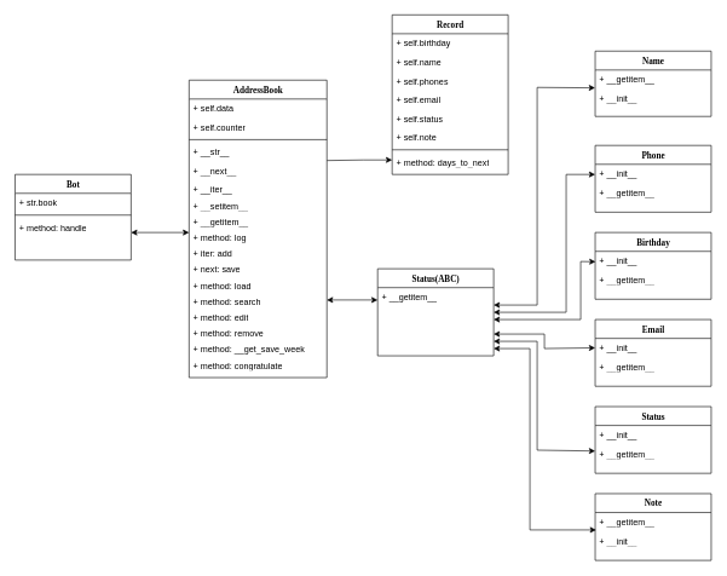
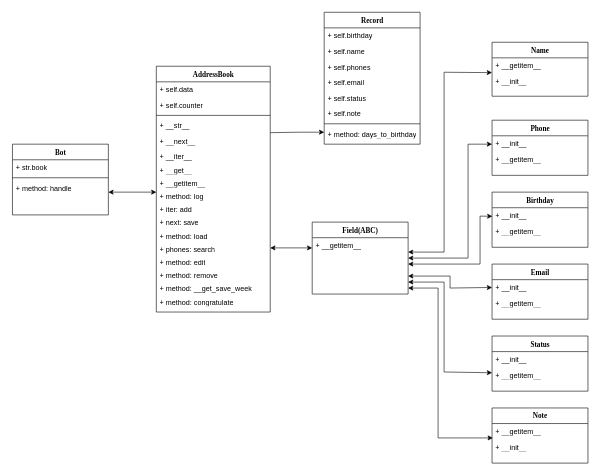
- <mxCell id="36" value="+ method:&amp;nbsp;days_to_next" style="text;html=1;strokeColor=none;fillColor=none;align=left;verticalAlign=top;spacingLeft=4;spacingRight=4;whiteSpace=wrap;overflow=hidden;rotatable=0;points=[[0,0.5],[1,0.5]];portConstraint=eastwest;" vertex="1" parent="28"><mxGeometry y="190" width="160" height="22" as="geometry" /></mxCell>
+ <mxCell id="36" value="+ method:&amp;nbsp;days_to_birthday" style="text;html=1;strokeColor=none;fillColor=none;align=left;verticalAlign=top;spacingLeft=4;spacingRight=4;whiteSpace=wrap;overflow=hidden;rotatable=0;points=[[0,0.5],[1,0.5]];portConstraint=eastwest;" vertex="1" parent="28"><mxGeometry y="190" width="160" height="22" as="geometry" /></mxCell>
- <mxCell id="13" value="+&amp;nbsp;__setitem__" style="text;html=1;strokeColor=none;fillColor=none;align=left;verticalAlign=top;spacingLeft=4;spacingRight=4;whiteSpace=wrap;overflow=hidden;rotatable=0;points=[[0,0.5],[1,0.5]];portConstraint=eastwest;" vertex="1" parent="6"><mxGeometry y="160" width="190" height="22" as="geometry" /></mxCell>
+ <mxCell id="13" value="+&amp;nbsp;__get__" style="text;html=1;strokeColor=none;fillColor=none;align=left;verticalAlign=top;spacingLeft=4;spacingRight=4;whiteSpace=wrap;overflow=hidden;rotatable=0;points=[[0,0.5],[1,0.5]];portConstraint=eastwest;" vertex="1" parent="6"><mxGeometry y="160" width="190" height="22" as="geometry" /></mxCell>
- <mxCell id="37" value="Status(ABC)" style="swimlane;html=1;fontStyle=1;align=center;verticalAlign=top;childLayout=stackLayout;horizontal=1;startSize=26;horizontalStack=0;resizeParent=1;resizeLast=0;collapsible=1;marginBottom=0;swimlaneFillColor=#ffffff;rounded=0;shadow=0;comic=0;labelBackgroundColor=none;strokeWidth=1;fillColor=none;fontFamily=Verdana;fontSize=12" vertex="1" parent="1"><mxGeometry x="520" y="370" width="160" height="120" as="geometry" /></mxCell>
+ <mxCell id="37" value="Field(ABC)" style="swimlane;html=1;fontStyle=1;align=center;verticalAlign=top;childLayout=stackLayout;horizontal=1;startSize=26;horizontalStack=0;resizeParent=1;resizeLast=0;collapsible=1;marginBottom=0;swimlaneFillColor=#ffffff;rounded=0;shadow=0;comic=0;labelBackgroundColor=none;strokeWidth=1;fillColor=none;fontFamily=Verdana;fontSize=12" vertex="1" parent="1"><mxGeometry x="520" y="370" width="160" height="120" as="geometry" /></mxCell>
- <mxCell id="19" value="+ method:&amp;nbsp;search" style="text;html=1;strokeColor=none;fillColor=none;align=left;verticalAlign=top;spacingLeft=4;spacingRight=4;whiteSpace=wrap;overflow=hidden;rotatable=0;points=[[0,0.5],[1,0.5]];portConstraint=eastwest;" vertex="1" parent="6"><mxGeometry y="292" width="190" height="22" as="geometry" /></mxCell>
+ <mxCell id="19" value="+ phones:&amp;nbsp;search" style="text;html=1;strokeColor=none;fillColor=none;align=left;verticalAlign=top;spacingLeft=4;spacingRight=4;whiteSpace=wrap;overflow=hidden;rotatable=0;points=[[0,0.5],[1,0.5]];portConstraint=eastwest;" vertex="1" parent="6"><mxGeometry y="292" width="190" height="22" as="geometry" /></mxCell>
